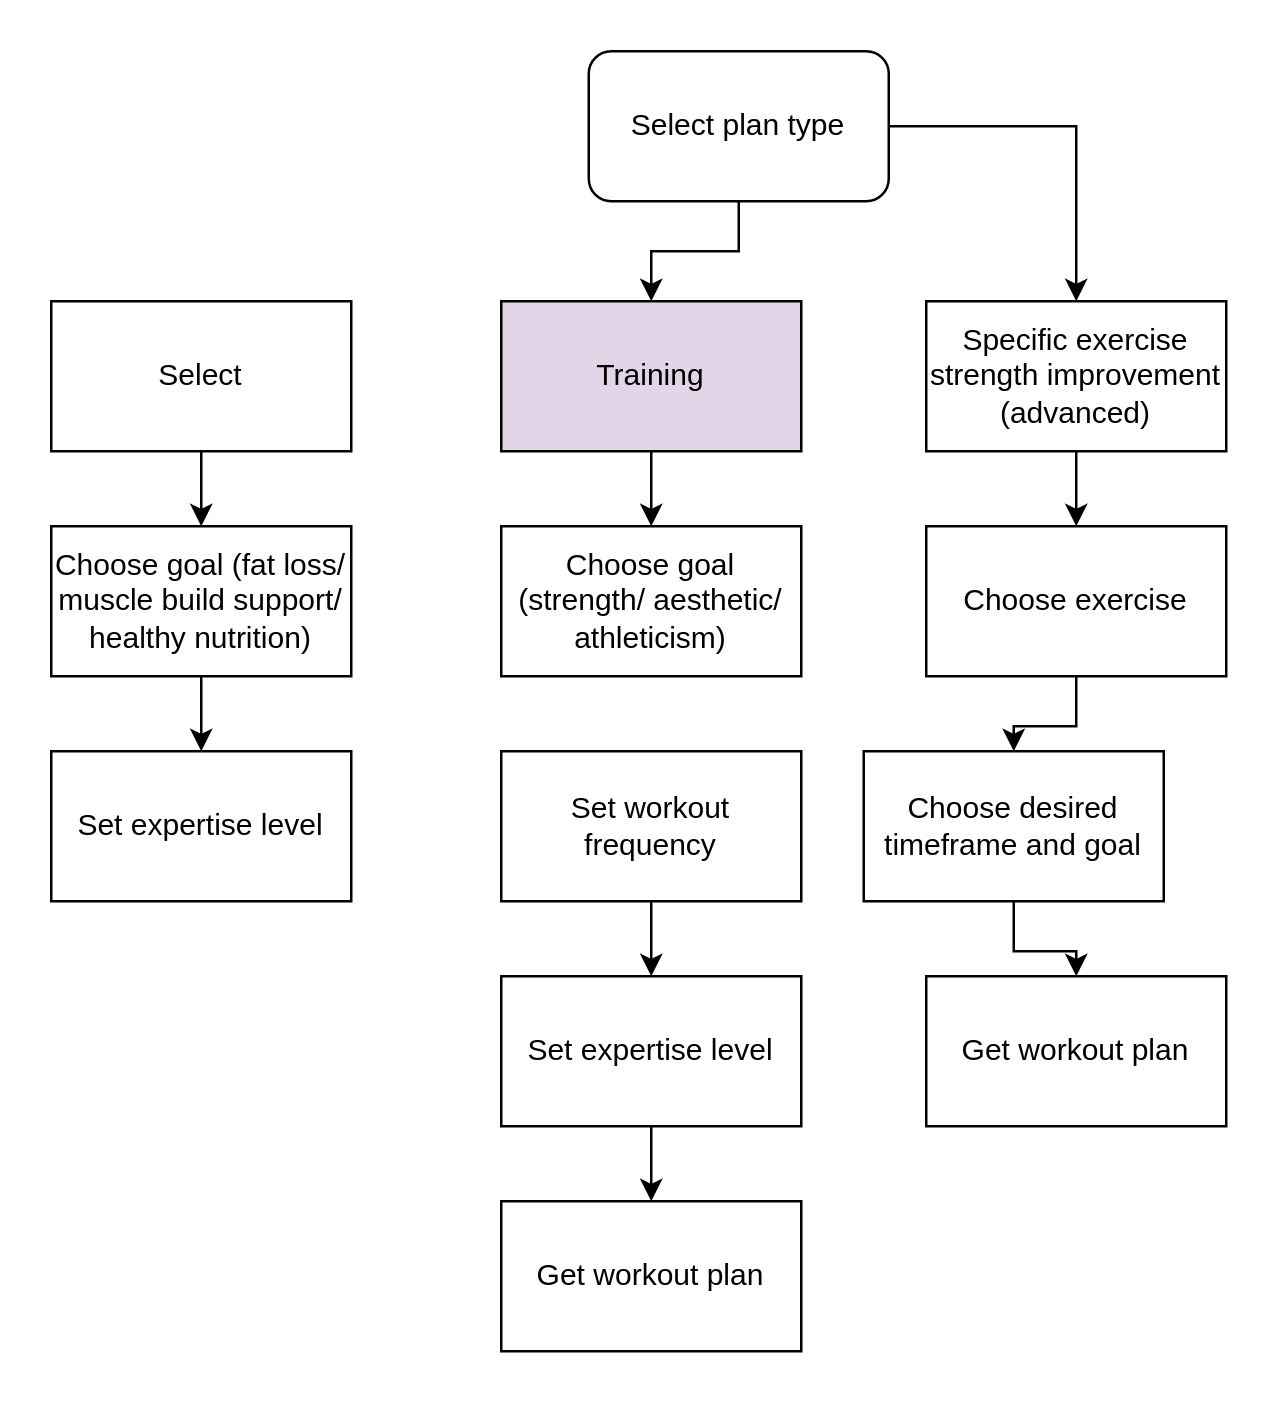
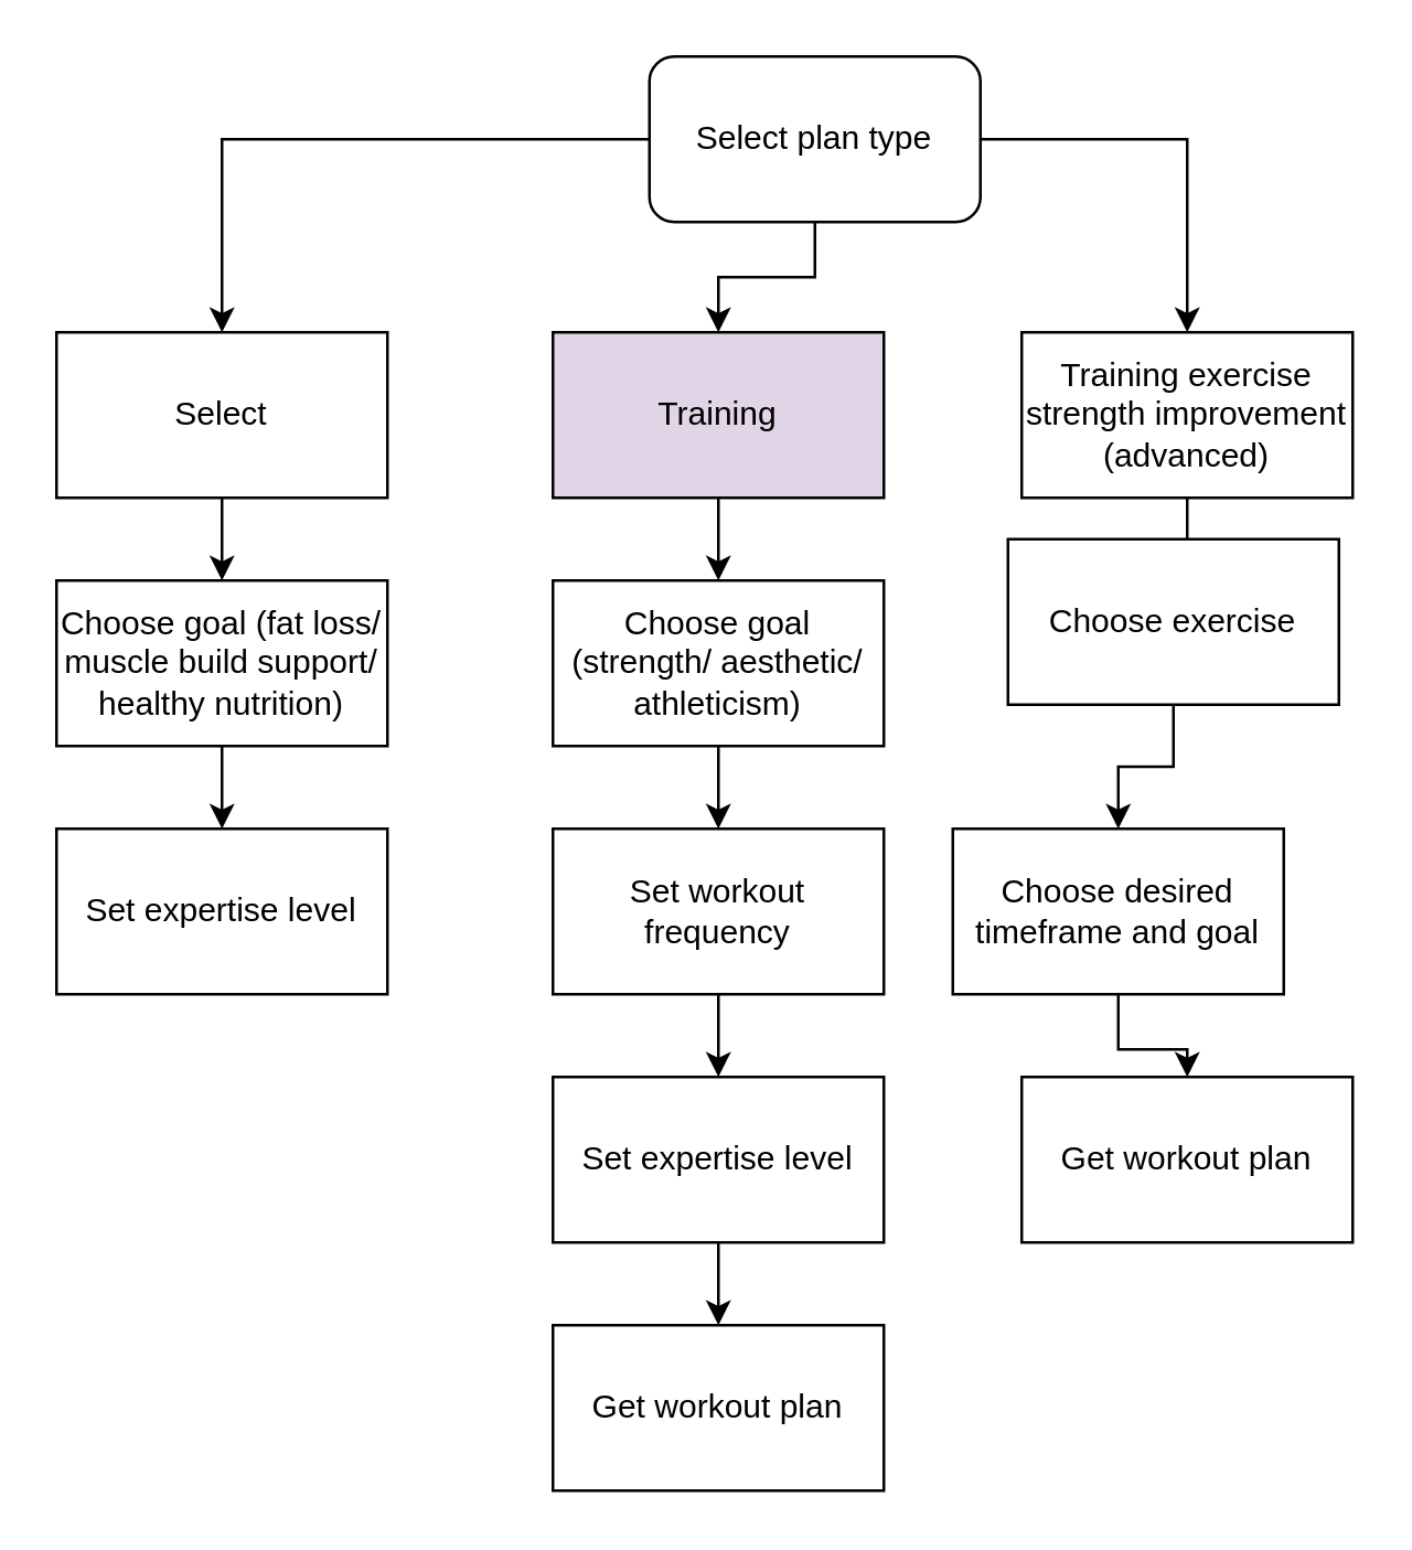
+ <mxCell id="2" value="" style="edgeStyle=orthogonalEdgeStyle;rounded=0;orthogonalLoop=1;jettySize=auto;html=1;" parent="1" source="5" target="7" edge="1"><mxGeometry relative="1" as="geometry" /></mxCell>
- <mxCell id="11" value="Specific exercise strength improvement (advanced)" style="whiteSpace=wrap;html=1;rounded=1;arcSize=0;" parent="1" vertex="1"><mxGeometry x="370" y="120" width="120" height="60" as="geometry" /></mxCell>
+ <mxCell id="11" value="Training exercise strength improvement (advanced)" style="whiteSpace=wrap;html=1;rounded=1;arcSize=0;" parent="1" vertex="1"><mxGeometry x="370" y="120" width="120" height="60" as="geometry" /></mxCell>
- <mxCell id="13" value="Choose exercise" style="whiteSpace=wrap;html=1;rounded=1;arcSize=0;" parent="1" vertex="1"><mxGeometry x="370" y="210" width="120" height="60" as="geometry" /></mxCell>
+ <mxCell id="13" value="Choose exercise" style="whiteSpace=wrap;html=1;rounded=1;arcSize=0;" parent="1" vertex="1"><mxGeometry x="365" y="195" width="120" height="60" as="geometry" /></mxCell>
+ <mxCell id="17" value="" style="edgeStyle=orthogonalEdgeStyle;rounded=0;orthogonalLoop=1;jettySize=auto;html=1;" parent="1" source="18" target="20" edge="1"><mxGeometry relative="1" as="geometry" /></mxCell>
